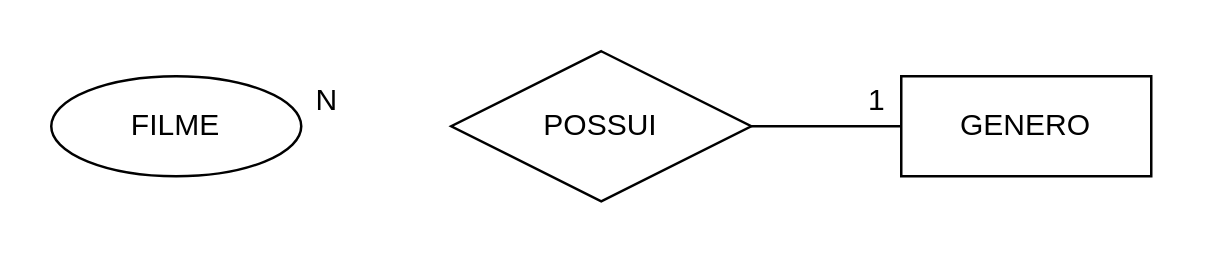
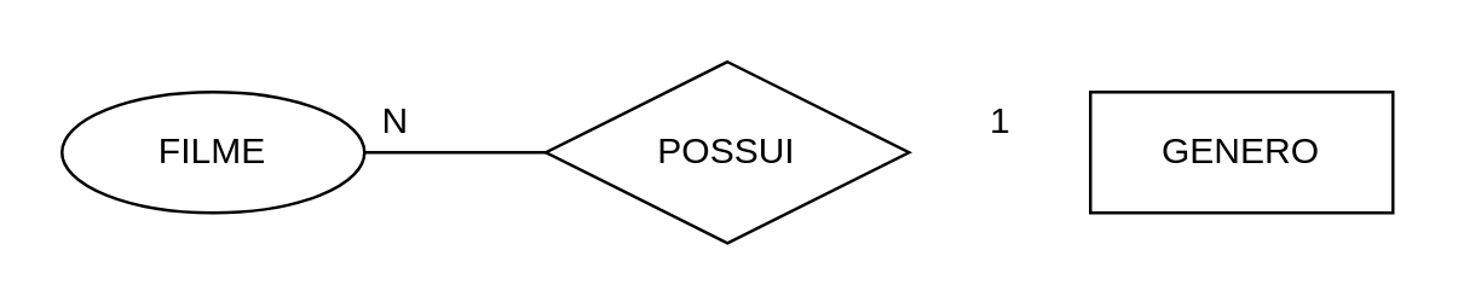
- <mxCell id="7" value="1" style="text;html=1;align=center;verticalAlign=middle;resizable=0;points=[];autosize=1;strokeColor=none;" vertex="1" parent="1"><mxGeometry x="340" y="30" width="20" height="20" as="geometry" /></mxCell>
+ <mxCell id="7" value="1" style="text;html=1;align=center;verticalAlign=middle;resizable=0;points=[];autosize=1;strokeColor=none;" vertex="1" parent="1"><mxGeometry x="320" y="30" width="20" height="20" as="geometry" /></mxCell>
+ <mxCell id="4" style="edgeStyle=orthogonalEdgeStyle;rounded=0;orthogonalLoop=1;jettySize=auto;html=1;entryX=0;entryY=0.5;entryDx=0;entryDy=0;endArrow=none;endFill=0;" edge="1" parent="1" source="5" target="3"><mxGeometry relative="1" as="geometry" /></mxCell>
- <mxCell id="2" style="edgeStyle=orthogonalEdgeStyle;rounded=0;orthogonalLoop=1;jettySize=auto;html=1;endArrow=none;endFill=0;" edge="1" parent="1" source="3" target="6"><mxGeometry relative="1" as="geometry" /></mxCell>
